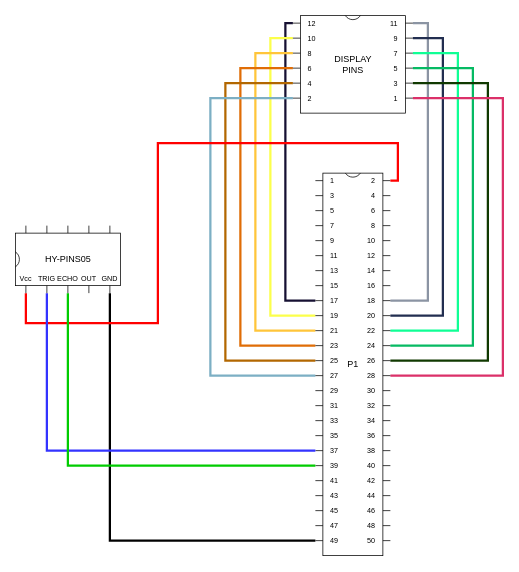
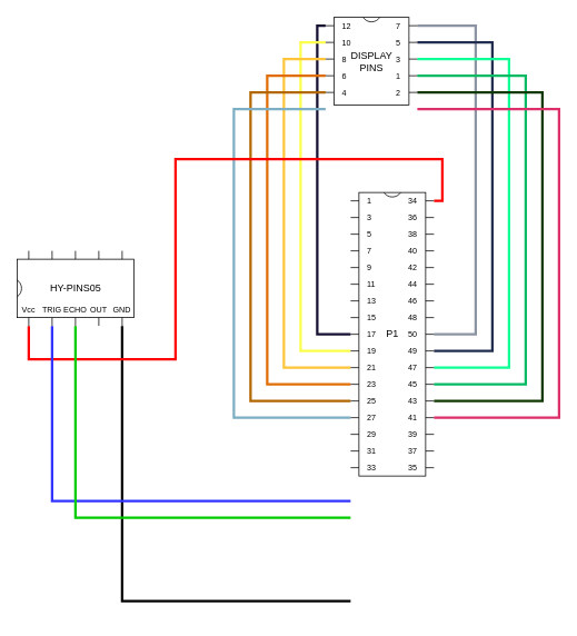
- <mxCell id="15" value="DISPLAY&lt;br&gt;PINS" style="shadow=0;dashed=0;align=center;html=1;strokeWidth=1;shape=mxgraph.electrical.logic_gates.dual_inline_ic;labelNames=12,10,8,6,4,2,1,3,5,7,9,11;pinLabelType=cust;labelCount=12;" parent="1" vertex="1"><mxGeometry x="390" y="20" width="160" height="130" as="geometry" /></mxCell>
+ <mxCell id="15" value="DISPLAY&lt;br&gt;PINS" style="shadow=0;dashed=0;align=center;html=1;strokeWidth=1;shape=mxgraph.electrical.logic_gates.dual_inline_ic;labelNames=12,10,8,6,4,2,1,3,5,7,9,11;pinLabelType=cust;labelCount=12;" parent="1" vertex="1"><mxGeometry x="390" y="20" width="110" height="105" as="geometry" /></mxCell>
- <mxCell id="14" value="P1" style="shadow=0;dashed=0;align=center;html=1;strokeWidth=1;shape=mxgraph.electrical.logic_gates.dual_inline_ic;labelNames=1,3,5,7,9,11,13,15,17,19,21,23,25,27,29,31,33,35,37,39,41,43,45,47,49,50,48,46,44,42,40,38,36,34,32,30,28,26,24,22,20,18,16,14,12,10,8,6,4,2;labelCount=50;pinLabelType=cust;" parent="1" vertex="1"><mxGeometry x="420" y="230" width="100" height="510" as="geometry" /></mxCell>
+ <mxCell id="14" value="P1" style="shadow=0;dashed=0;align=center;html=1;strokeWidth=1;shape=mxgraph.electrical.logic_gates.dual_inline_ic;labelNames=1,3,5,7,9,11,13,15,17,19,21,23,25,27,29,31,33,35,37,39,41,43,45,47,49,50,48,46,44,42,40,38,36,34,32,30,28,26,24,22,20,18,16,14,12,10,8,6,4,2;labelCount=50;pinLabelType=cust;" parent="1" vertex="1"><mxGeometry x="420" y="230" width="100" height="340" as="geometry" /></mxCell>
